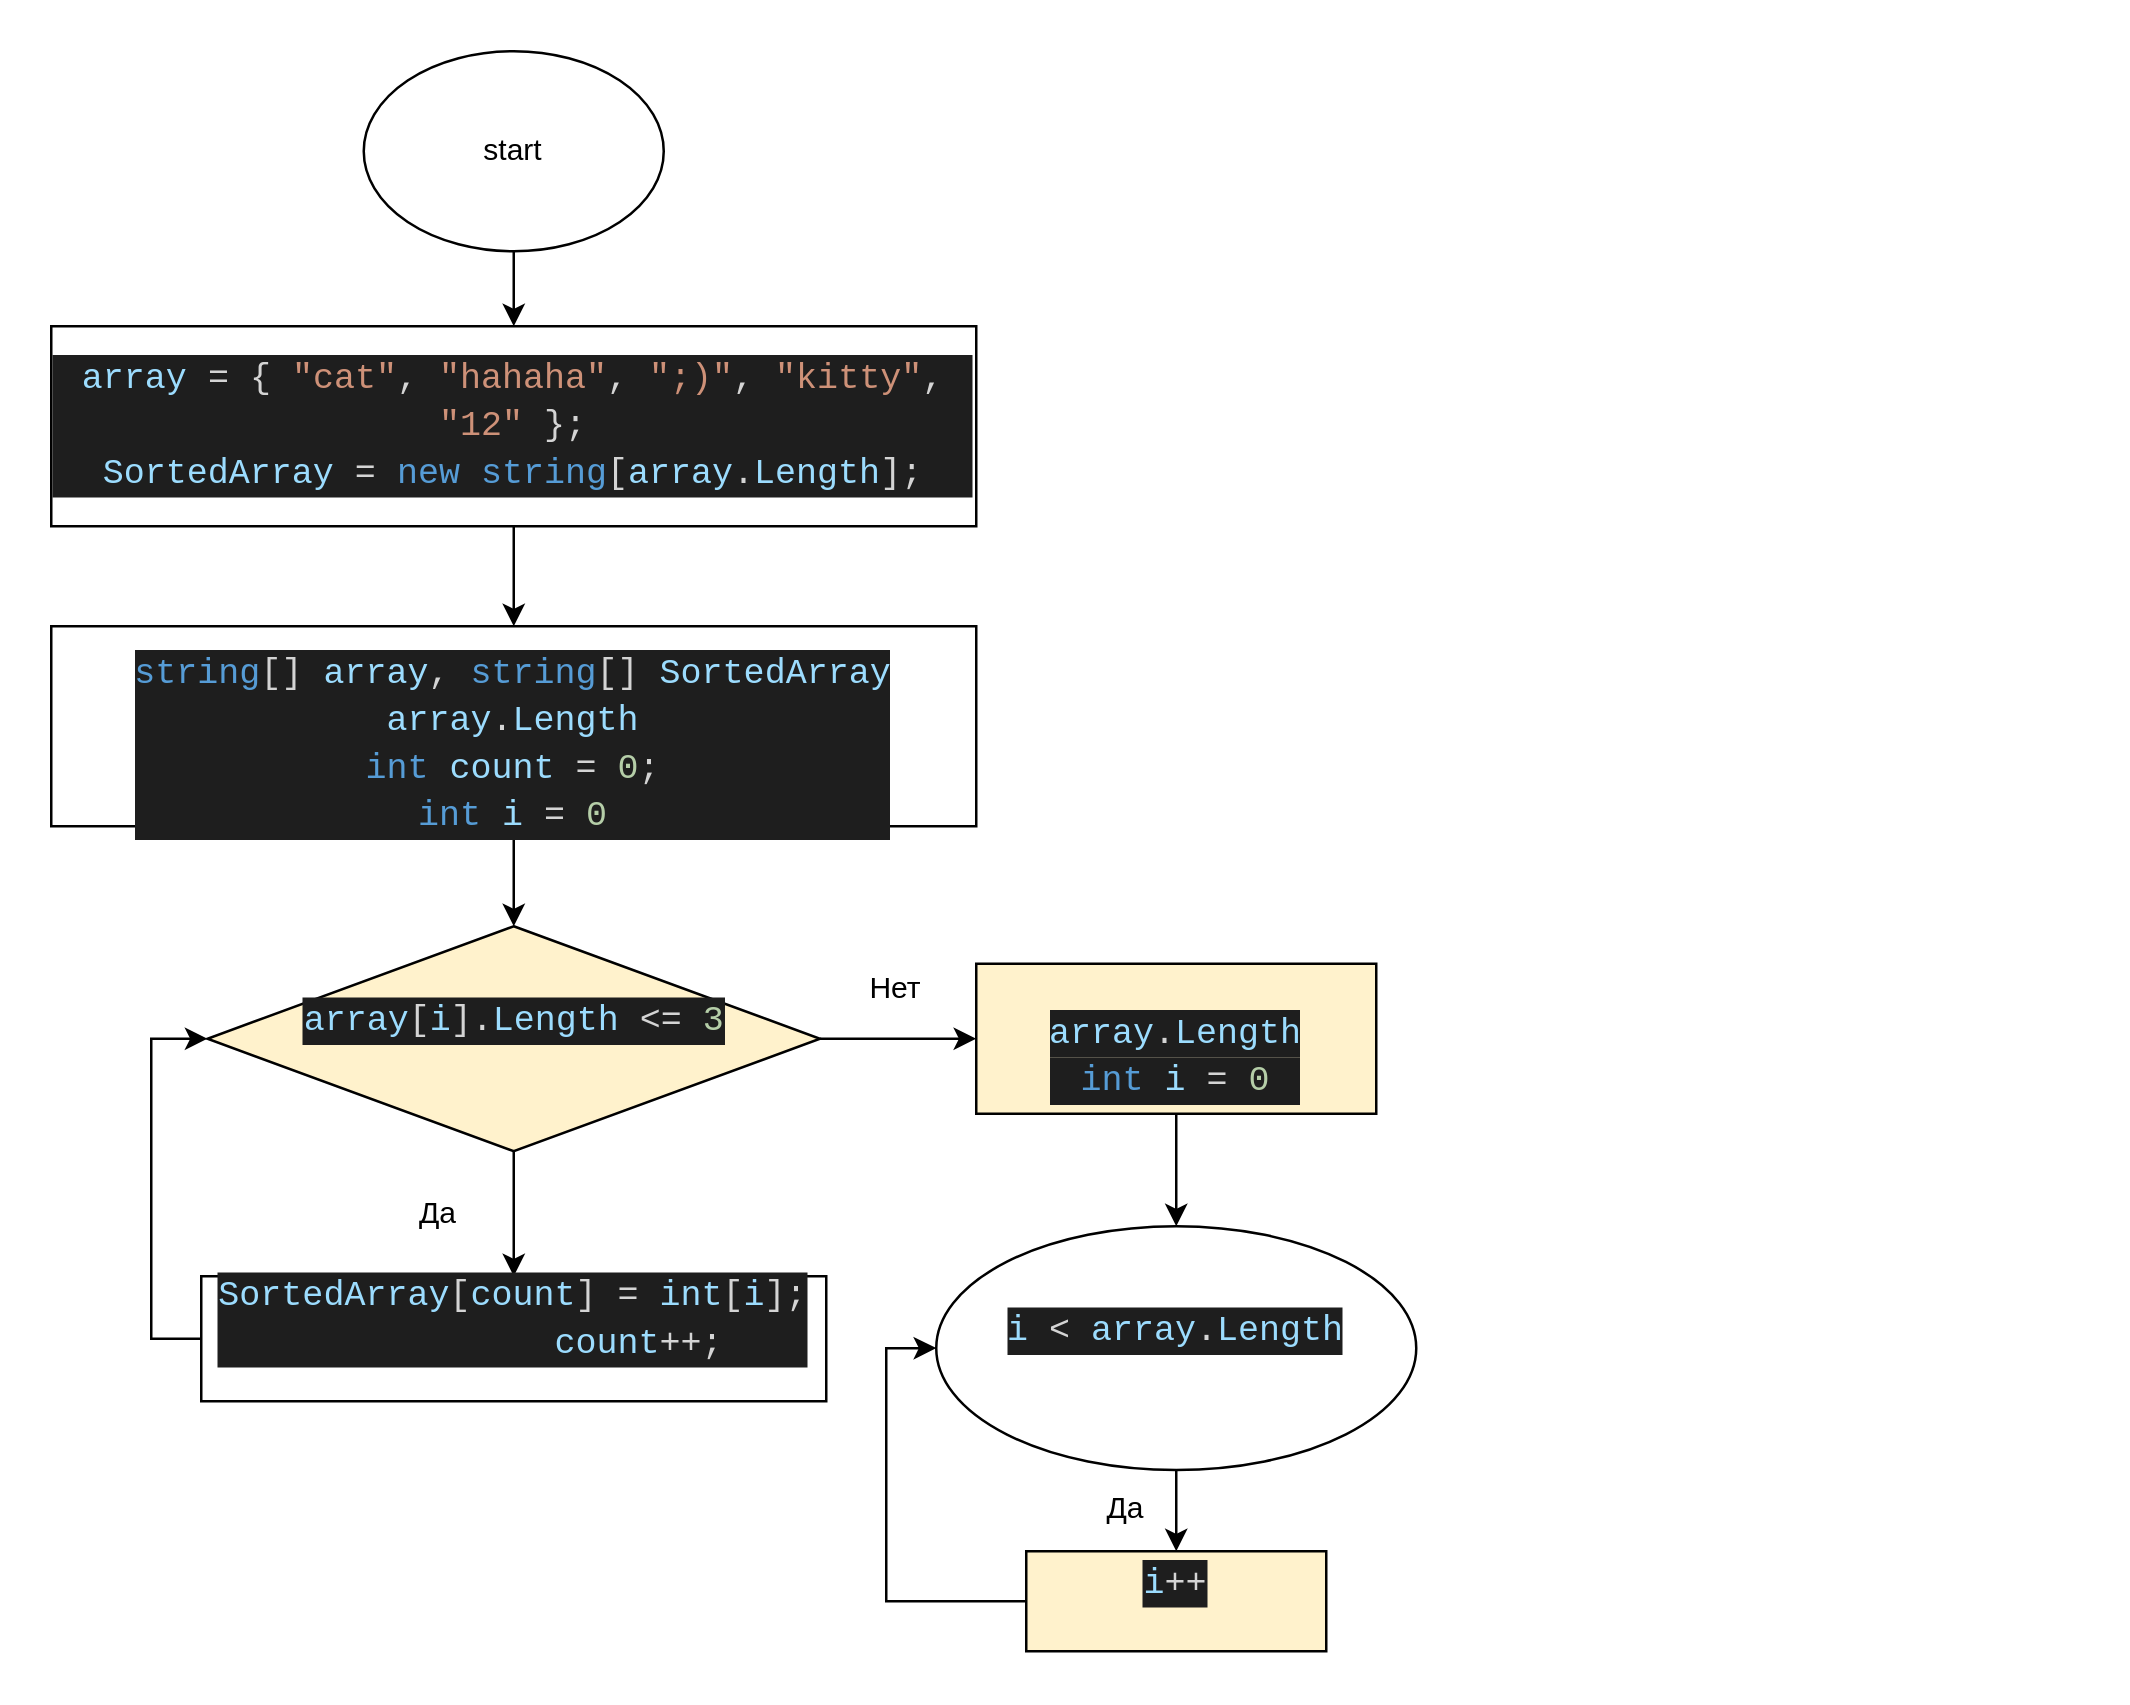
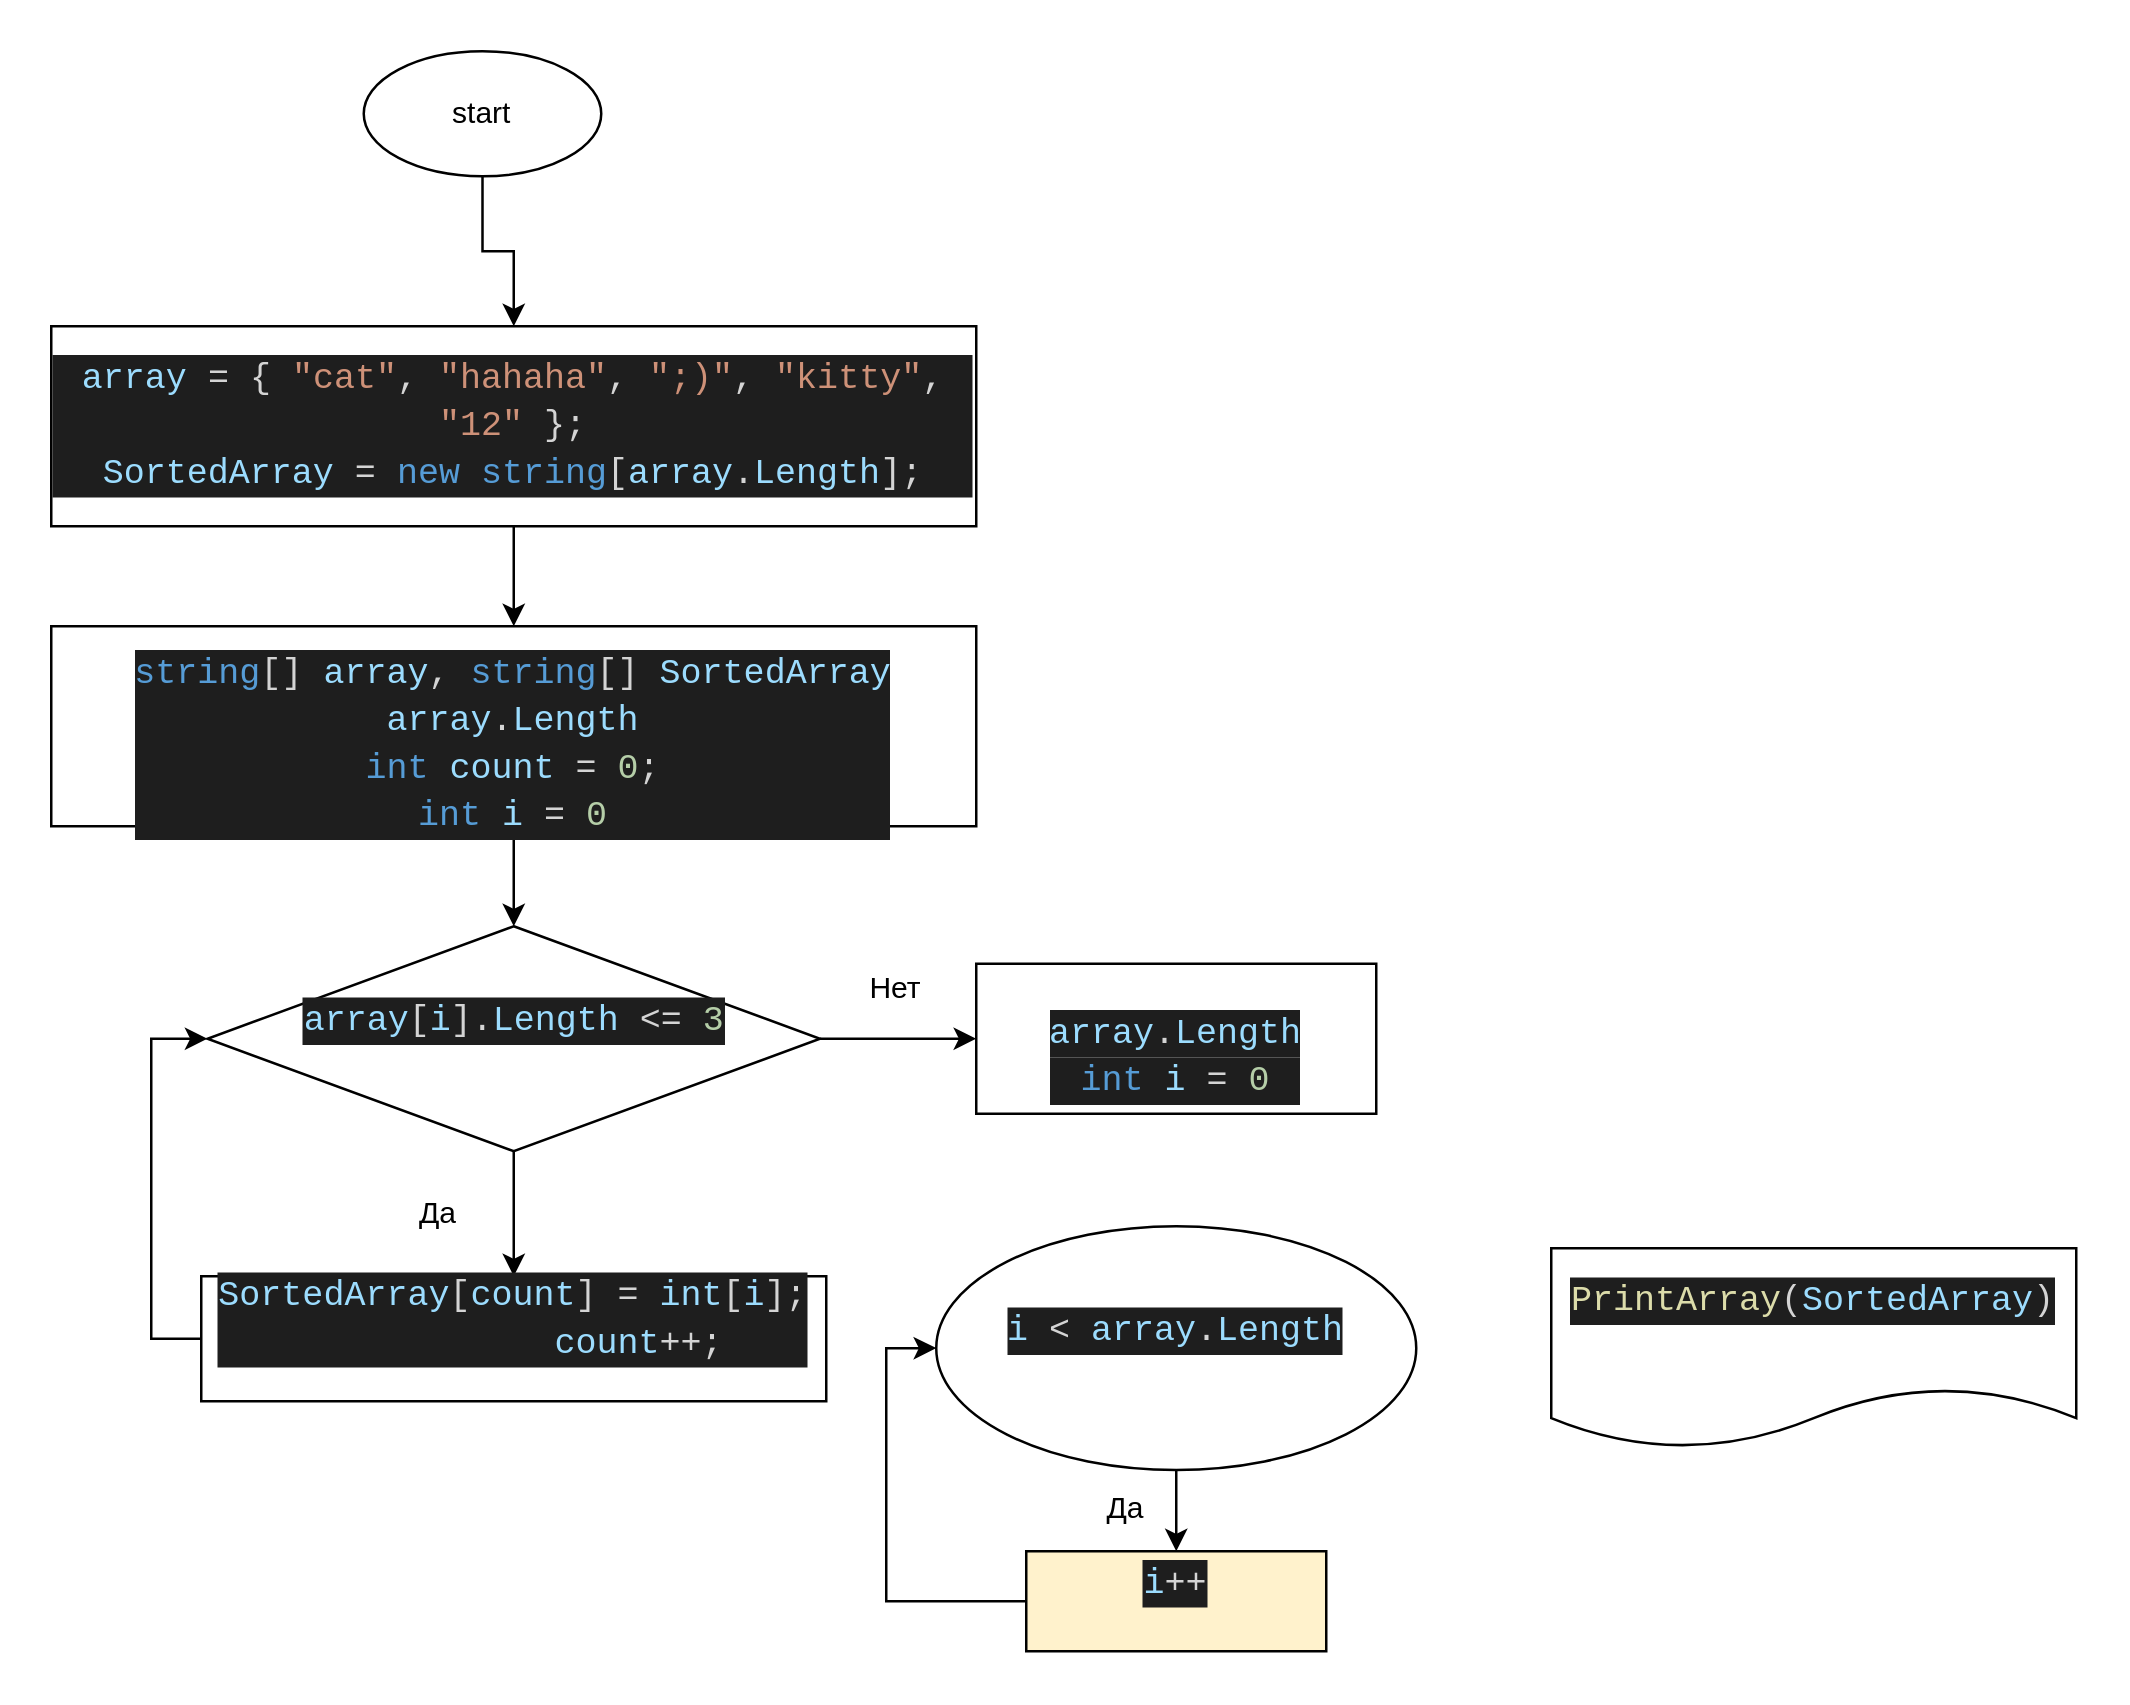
- <mxCell id="5" value="start" style="ellipse;whiteSpace=wrap;html=1;" parent="1" vertex="1"><mxGeometry x="145" y="20" width="120" height="80" as="geometry" /></mxCell>
+ <mxCell id="5" value="start" style="ellipse;whiteSpace=wrap;html=1;" parent="1" vertex="1"><mxGeometry x="145" y="20" width="95" height="50" as="geometry" /></mxCell>
- <mxCell id="10" value="&#10;&lt;div style=&quot;color: rgb(212, 212, 212); background-color: rgb(30, 30, 30); font-family: Consolas, &amp;quot;Courier New&amp;quot;, monospace; font-weight: normal; font-size: 14px; line-height: 19px;&quot;&gt;&lt;div&gt;&lt;span style=&quot;color: #9cdcfe;&quot;&gt;array&lt;/span&gt;&lt;span style=&quot;color: #d4d4d4;&quot;&gt;[&lt;/span&gt;&lt;span style=&quot;color: #9cdcfe;&quot;&gt;i&lt;/span&gt;&lt;span style=&quot;color: #d4d4d4;&quot;&gt;]&lt;/span&gt;&lt;span style=&quot;color: #d4d4d4;&quot;&gt;.&lt;/span&gt;&lt;span style=&quot;color: #9cdcfe;&quot;&gt;Length&lt;/span&gt;&lt;span style=&quot;color: #d4d4d4;&quot;&gt; &lt;/span&gt;&lt;span style=&quot;color: #d4d4d4;&quot;&gt;&amp;lt;=&lt;/span&gt;&lt;span style=&quot;color: #d4d4d4;&quot;&gt; &lt;/span&gt;&lt;span style=&quot;color: #b5cea8;&quot;&gt;3&lt;/span&gt;&lt;/div&gt;&lt;/div&gt;&#10;&#10;" style="rhombus;whiteSpace=wrap;html=1;labelBackgroundColor=none;fontColor=#000000;fillColor=#fff2cc;" parent="1" vertex="1"><mxGeometry x="82.5" y="370" width="245" height="90" as="geometry" /></mxCell>
+ <mxCell id="10" value="&#10;&lt;div style=&quot;color: rgb(212, 212, 212); background-color: rgb(30, 30, 30); font-family: Consolas, &amp;quot;Courier New&amp;quot;, monospace; font-weight: normal; font-size: 14px; line-height: 19px;&quot;&gt;&lt;div&gt;&lt;span style=&quot;color: #9cdcfe;&quot;&gt;array&lt;/span&gt;&lt;span style=&quot;color: #d4d4d4;&quot;&gt;[&lt;/span&gt;&lt;span style=&quot;color: #9cdcfe;&quot;&gt;i&lt;/span&gt;&lt;span style=&quot;color: #d4d4d4;&quot;&gt;]&lt;/span&gt;&lt;span style=&quot;color: #d4d4d4;&quot;&gt;.&lt;/span&gt;&lt;span style=&quot;color: #9cdcfe;&quot;&gt;Length&lt;/span&gt;&lt;span style=&quot;color: #d4d4d4;&quot;&gt; &lt;/span&gt;&lt;span style=&quot;color: #d4d4d4;&quot;&gt;&amp;lt;=&lt;/span&gt;&lt;span style=&quot;color: #d4d4d4;&quot;&gt; &lt;/span&gt;&lt;span style=&quot;color: #b5cea8;&quot;&gt;3&lt;/span&gt;&lt;/div&gt;&lt;/div&gt;&#10;&#10;" style="rhombus;whiteSpace=wrap;html=1;labelBackgroundColor=none;fontColor=#000000;" parent="1" vertex="1"><mxGeometry x="82.5" y="370" width="245" height="90" as="geometry" /></mxCell>
- <mxCell id="18" value="&lt;br&gt;&lt;div style=&quot;color: rgb(212, 212, 212); background-color: rgb(30, 30, 30); font-family: Consolas, &amp;quot;Courier New&amp;quot;, monospace; font-weight: normal; font-size: 14px; line-height: 19px;&quot;&gt;&lt;div&gt;&lt;span style=&quot;color: #9cdcfe;&quot;&gt;array&lt;/span&gt;&lt;span style=&quot;color: #d4d4d4;&quot;&gt;.&lt;/span&gt;&lt;span style=&quot;color: #9cdcfe;&quot;&gt;Length&lt;/span&gt;&lt;/div&gt;&lt;/div&gt;&lt;div style=&quot;color: rgb(212, 212, 212); background-color: rgb(30, 30, 30); font-family: Consolas, &amp;quot;Courier New&amp;quot;, monospace; font-size: 14px; line-height: 19px;&quot;&gt;&lt;span style=&quot;color: #569cd6;&quot;&gt;int&lt;/span&gt; &lt;span style=&quot;color: #9cdcfe;&quot;&gt;i&lt;/span&gt; = &lt;span style=&quot;color: #b5cea8;&quot;&gt;0&lt;/span&gt;&lt;/div&gt;" style="rounded=0;whiteSpace=wrap;html=1;labelBackgroundColor=none;fontColor=#000000;fillColor=#fff2cc;" parent="1" vertex="1"><mxGeometry x="390" y="385" width="160" height="60" as="geometry" /></mxCell>
+ <mxCell id="18" value="&lt;br&gt;&lt;div style=&quot;color: rgb(212, 212, 212); background-color: rgb(30, 30, 30); font-family: Consolas, &amp;quot;Courier New&amp;quot;, monospace; font-weight: normal; font-size: 14px; line-height: 19px;&quot;&gt;&lt;div&gt;&lt;span style=&quot;color: #9cdcfe;&quot;&gt;array&lt;/span&gt;&lt;span style=&quot;color: #d4d4d4;&quot;&gt;.&lt;/span&gt;&lt;span style=&quot;color: #9cdcfe;&quot;&gt;Length&lt;/span&gt;&lt;/div&gt;&lt;/div&gt;&lt;div style=&quot;color: rgb(212, 212, 212); background-color: rgb(30, 30, 30); font-family: Consolas, &amp;quot;Courier New&amp;quot;, monospace; font-size: 14px; line-height: 19px;&quot;&gt;&lt;span style=&quot;color: #569cd6;&quot;&gt;int&lt;/span&gt; &lt;span style=&quot;color: #9cdcfe;&quot;&gt;i&lt;/span&gt; = &lt;span style=&quot;color: #b5cea8;&quot;&gt;0&lt;/span&gt;&lt;/div&gt;" style="rounded=0;whiteSpace=wrap;html=1;labelBackgroundColor=none;fontColor=#000000;" parent="1" vertex="1"><mxGeometry x="390" y="385" width="160" height="60" as="geometry" /></mxCell>
- <mxCell id="17" value="" style="edgeStyle=orthogonalEdgeStyle;rounded=0;orthogonalLoop=1;jettySize=auto;html=1;" edge="1" parent="1" source="18" target="16"><mxGeometry relative="1" as="geometry" /></mxCell>
+ <mxCell id="22" value="&#10;&lt;div style=&quot;color: rgb(212, 212, 212); background-color: rgb(30, 30, 30); font-family: Consolas, &amp;quot;Courier New&amp;quot;, monospace; font-weight: normal; font-size: 14px; line-height: 19px;&quot;&gt;&lt;div&gt;&lt;span style=&quot;color: #dcdcaa;&quot;&gt;PrintArray&lt;/span&gt;&lt;span style=&quot;color: #d4d4d4;&quot;&gt;(&lt;/span&gt;&lt;span style=&quot;color: #9cdcfe;&quot;&gt;SortedArray&lt;/span&gt;&lt;span style=&quot;color: #d4d4d4;&quot;&gt;)&lt;/span&gt;&lt;/div&gt;&lt;/div&gt;&#10;&#10;" style="shape=document;whiteSpace=wrap;html=1;boundedLbl=1;" vertex="1" parent="1"><mxGeometry x="620" y="498.75" width="210" height="80" as="geometry" /></mxCell>
